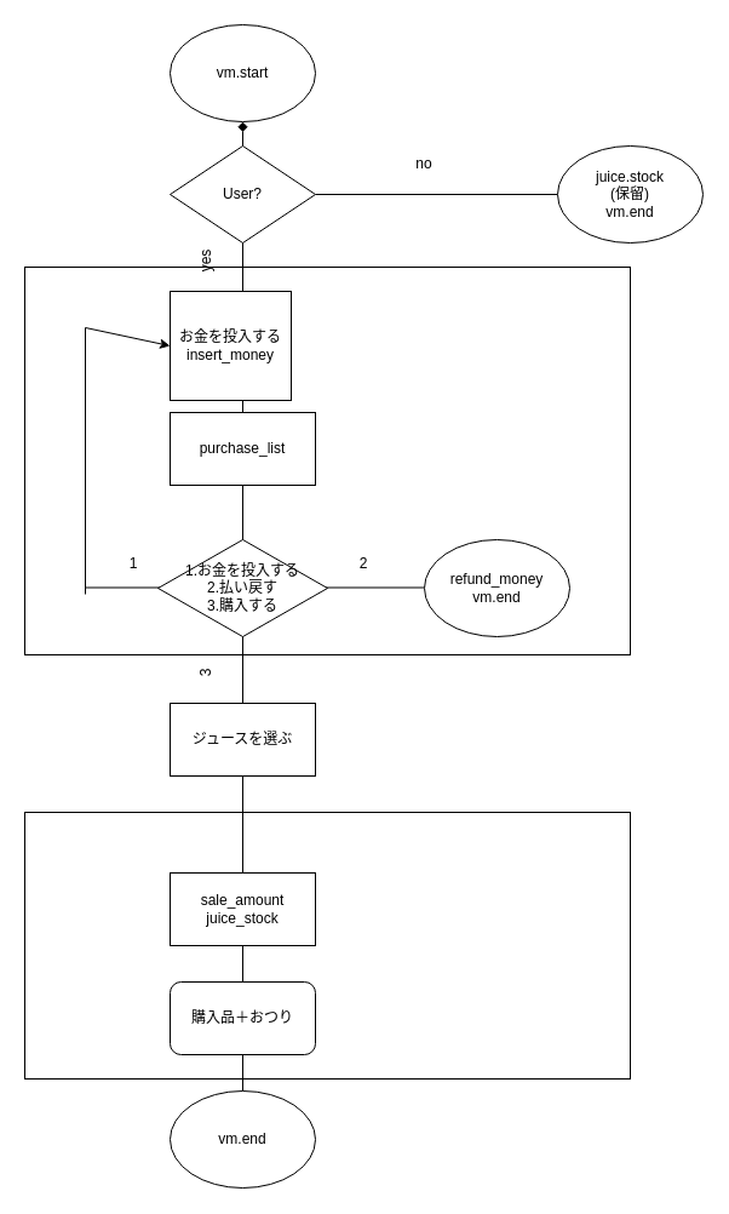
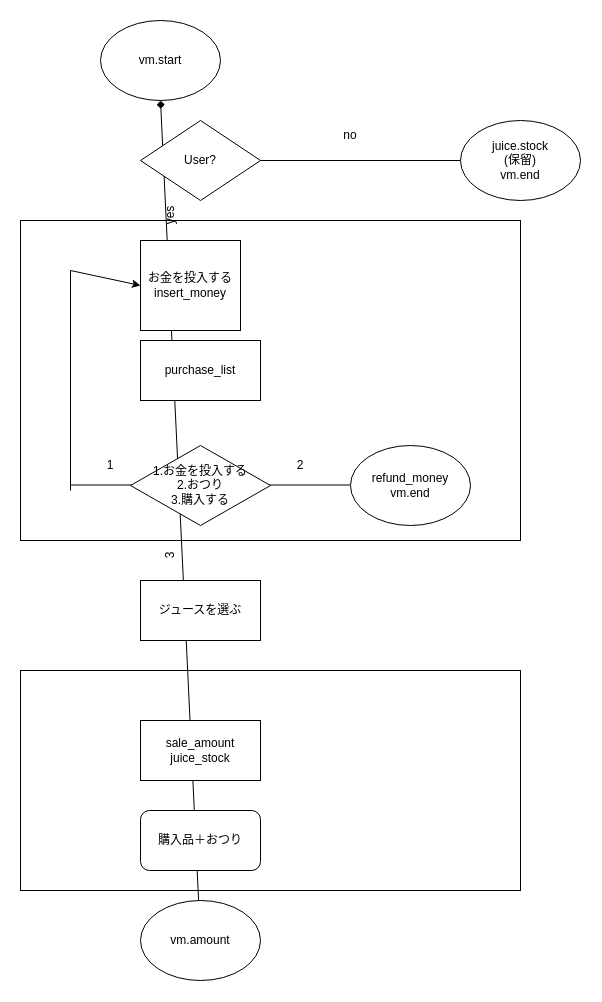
- <mxCell id="5" value="vm.start" style="ellipse;whiteSpace=wrap;html=1;" vertex="1" parent="1"><mxGeometry x="140" y="20" width="120" height="80" as="geometry" /></mxCell>
+ <mxCell id="5" value="vm.start" style="ellipse;whiteSpace=wrap;html=1;" vertex="1" parent="1"><mxGeometry x="100" y="20" width="120" height="80" as="geometry" /></mxCell>
- <mxCell id="19" value="1.お金を投入する&lt;br&gt;2.払い戻す&lt;br&gt;3.購入する" style="rhombus;whiteSpace=wrap;html=1;" vertex="1" parent="1"><mxGeometry x="130" y="445" width="140" height="80" as="geometry" /></mxCell>
+ <mxCell id="19" value="1.お金を投入する&lt;br&gt;2.おつり&lt;br&gt;3.購入する" style="rhombus;whiteSpace=wrap;html=1;" vertex="1" parent="1"><mxGeometry x="130" y="445" width="140" height="80" as="geometry" /></mxCell>
- <mxCell id="6" value="vm.end" style="ellipse;whiteSpace=wrap;html=1;" vertex="1" parent="1"><mxGeometry x="140" y="900" width="120" height="80" as="geometry" /></mxCell>
+ <mxCell id="6" value="vm.amount" style="ellipse;whiteSpace=wrap;html=1;" vertex="1" parent="1"><mxGeometry x="140" y="900" width="120" height="80" as="geometry" /></mxCell>
